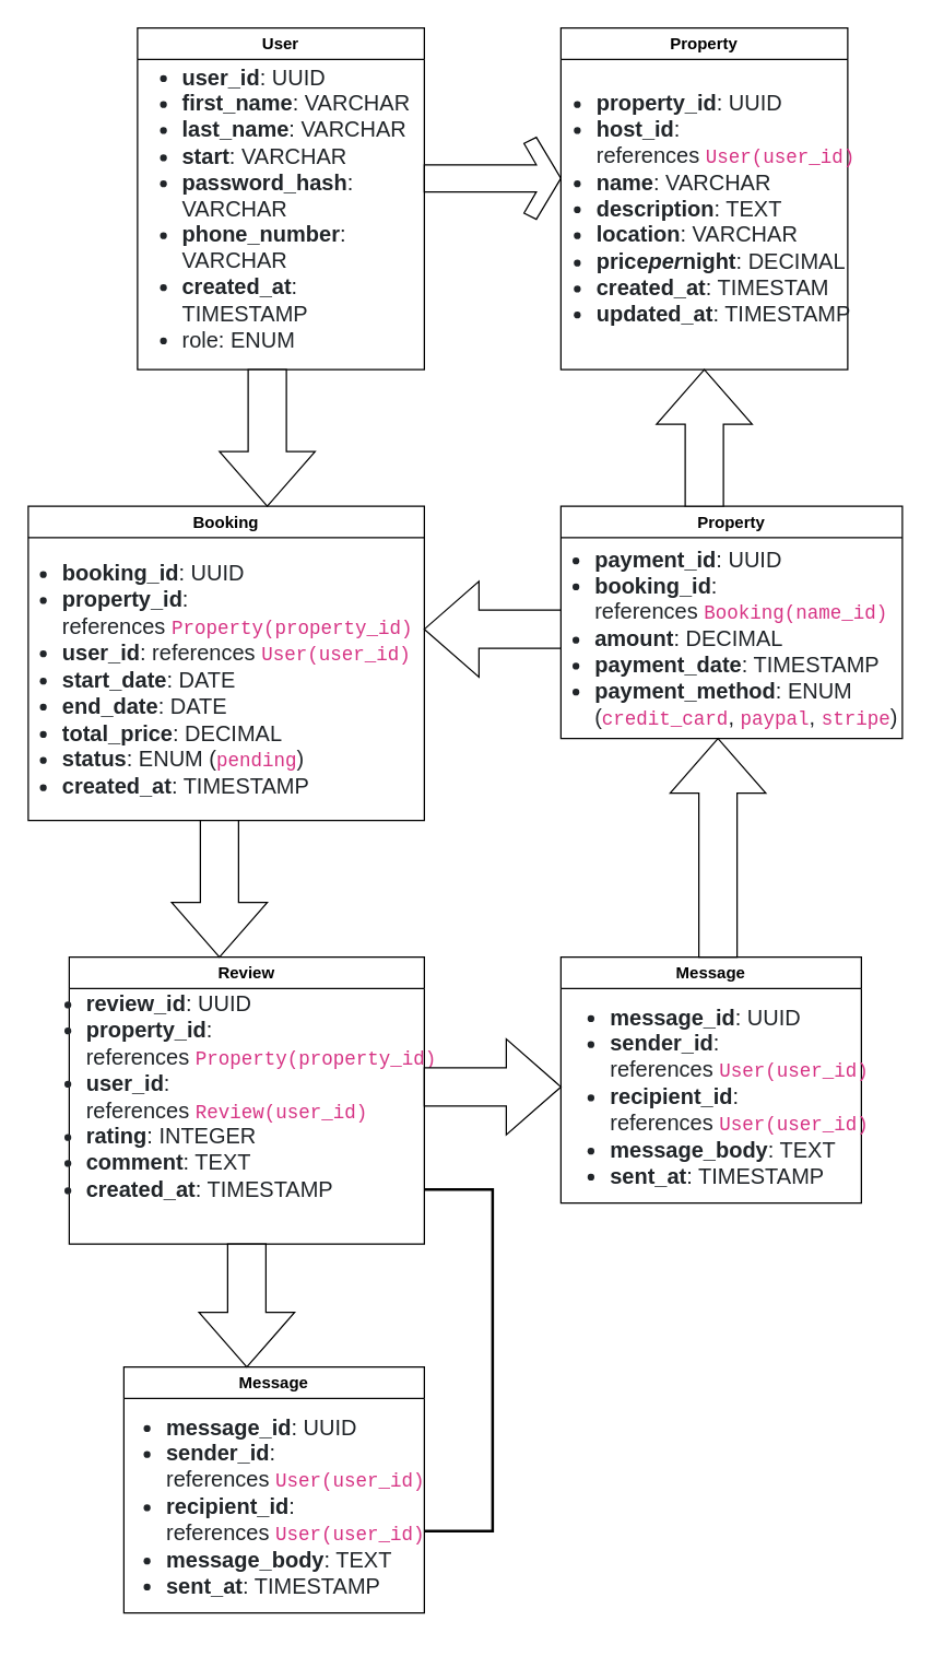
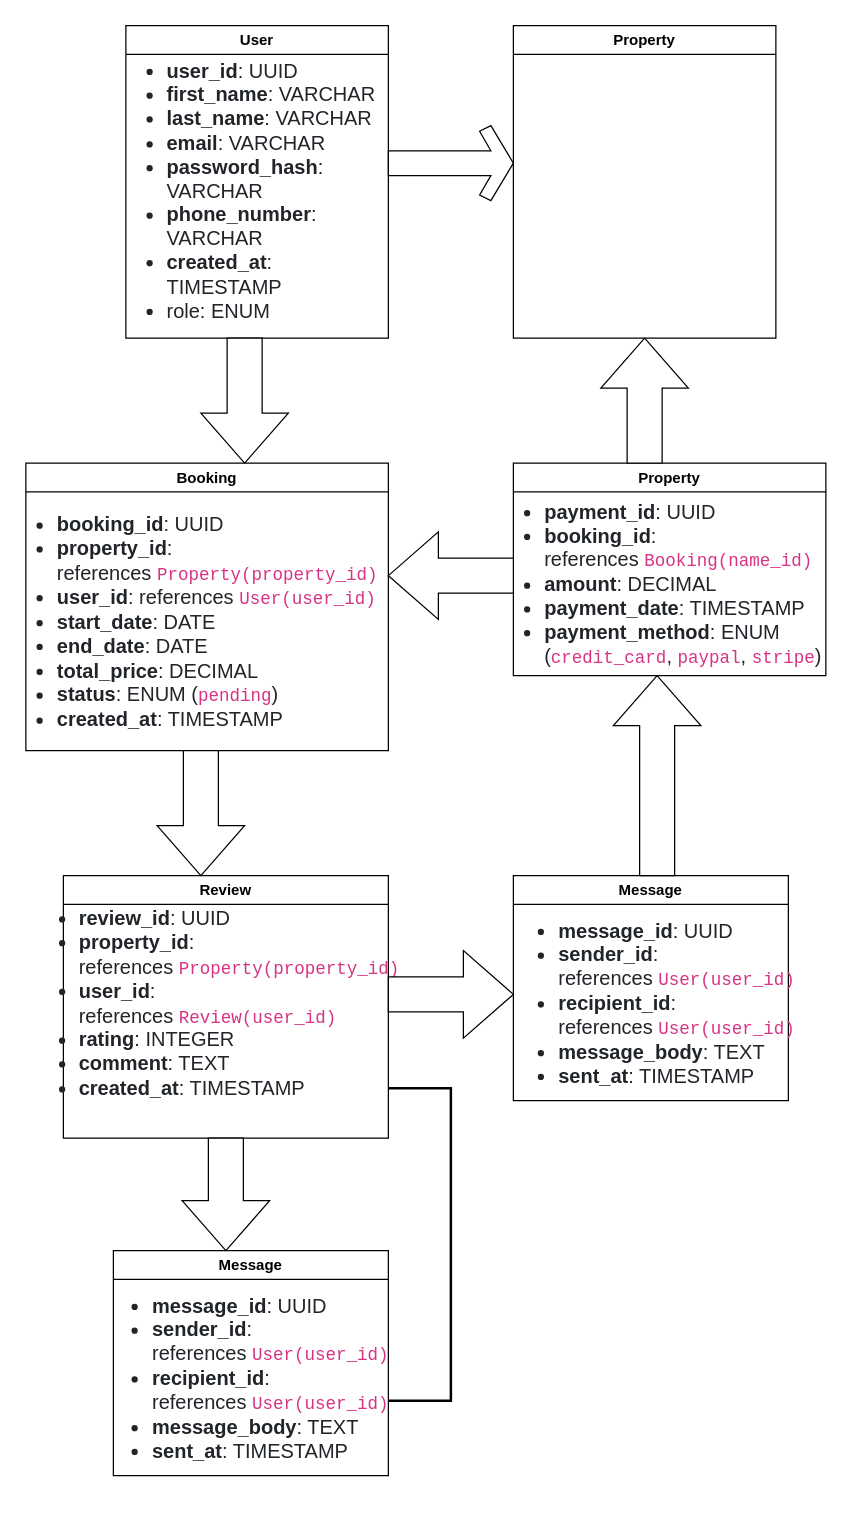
- <mxCell id="3" value="&lt;ul style=&quot;box-sizing: border-box; padding-left: 2rem; margin-top: 10px; margin-bottom: 1rem; color: rgb(33, 37, 41); font-family: Poppins, sans-serif; font-size: 16px; text-align: start;&quot;&gt;&lt;li style=&quot;box-sizing: border-box;&quot;&gt;&lt;span&gt;&lt;span style=&quot;box-sizing: border-box; font-weight: bolder;&quot;&gt;user_id&lt;/span&gt;: UUID&lt;/span&gt;&lt;/li&gt;&lt;li style=&quot;box-sizing: border-box;&quot;&gt;&lt;span&gt;&lt;span style=&quot;box-sizing: border-box; font-weight: bolder;&quot;&gt;first_name&lt;/span&gt;: VARCHAR&lt;/span&gt;&lt;/li&gt;&lt;li style=&quot;box-sizing: border-box;&quot;&gt;&lt;span&gt;&lt;span style=&quot;box-sizing: border-box; font-weight: bolder;&quot;&gt;last_name&lt;/span&gt;: VARCHAR&lt;/span&gt;&lt;/li&gt;&lt;li style=&quot;box-sizing: border-box;&quot;&gt;&lt;span&gt;&lt;span style=&quot;box-sizing: border-box; font-weight: bolder;&quot;&gt;start&lt;/span&gt;: VARCHAR&lt;/span&gt;&lt;/li&gt;&lt;li style=&quot;box-sizing: border-box;&quot;&gt;&lt;span&gt;&lt;span style=&quot;box-sizing: border-box; font-weight: bolder;&quot;&gt;password_hash&lt;/span&gt;: VARCHAR&lt;/span&gt;&lt;/li&gt;&lt;li style=&quot;box-sizing: border-box;&quot;&gt;&lt;span&gt;&lt;span style=&quot;box-sizing: border-box; font-weight: bolder;&quot;&gt;phone_number&lt;/span&gt;: VARCHAR&lt;/span&gt;&lt;/li&gt;&lt;li style=&quot;box-sizing: border-box;&quot;&gt;&lt;span&gt;&lt;span style=&quot;box-sizing: border-box; font-weight: bolder;&quot;&gt;created_at&lt;/span&gt;: TIMESTAMP&lt;/span&gt;&lt;/li&gt;&lt;li style=&quot;box-sizing: border-box;&quot;&gt;role: ENUM&lt;/li&gt;&lt;/ul&gt;" style="text;html=1;align=center;verticalAlign=middle;whiteSpace=wrap;rounded=0;" vertex="1" parent="2"><mxGeometry y="30" width="210" height="210" as="geometry" /></mxCell>
+ <mxCell id="3" value="&lt;ul style=&quot;box-sizing: border-box; padding-left: 2rem; margin-top: 10px; margin-bottom: 1rem; color: rgb(33, 37, 41); font-family: Poppins, sans-serif; font-size: 16px; text-align: start;&quot;&gt;&lt;li style=&quot;box-sizing: border-box;&quot;&gt;&lt;span&gt;&lt;span style=&quot;box-sizing: border-box; font-weight: bolder;&quot;&gt;user_id&lt;/span&gt;: UUID&lt;/span&gt;&lt;/li&gt;&lt;li style=&quot;box-sizing: border-box;&quot;&gt;&lt;span&gt;&lt;span style=&quot;box-sizing: border-box; font-weight: bolder;&quot;&gt;first_name&lt;/span&gt;: VARCHAR&lt;/span&gt;&lt;/li&gt;&lt;li style=&quot;box-sizing: border-box;&quot;&gt;&lt;span&gt;&lt;span style=&quot;box-sizing: border-box; font-weight: bolder;&quot;&gt;last_name&lt;/span&gt;: VARCHAR&lt;/span&gt;&lt;/li&gt;&lt;li style=&quot;box-sizing: border-box;&quot;&gt;&lt;span&gt;&lt;span style=&quot;box-sizing: border-box; font-weight: bolder;&quot;&gt;email&lt;/span&gt;: VARCHAR&lt;/span&gt;&lt;/li&gt;&lt;li style=&quot;box-sizing: border-box;&quot;&gt;&lt;span&gt;&lt;span style=&quot;box-sizing: border-box; font-weight: bolder;&quot;&gt;password_hash&lt;/span&gt;: VARCHAR&lt;/span&gt;&lt;/li&gt;&lt;li style=&quot;box-sizing: border-box;&quot;&gt;&lt;span&gt;&lt;span style=&quot;box-sizing: border-box; font-weight: bolder;&quot;&gt;phone_number&lt;/span&gt;: VARCHAR&lt;/span&gt;&lt;/li&gt;&lt;li style=&quot;box-sizing: border-box;&quot;&gt;&lt;span&gt;&lt;span style=&quot;box-sizing: border-box; font-weight: bolder;&quot;&gt;created_at&lt;/span&gt;: TIMESTAMP&lt;/span&gt;&lt;/li&gt;&lt;li style=&quot;box-sizing: border-box;&quot;&gt;role: ENUM&lt;/li&gt;&lt;/ul&gt;" style="text;html=1;align=center;verticalAlign=middle;whiteSpace=wrap;rounded=0;" vertex="1" parent="2"><mxGeometry y="30" width="210" height="210" as="geometry" /></mxCell>
- <mxCell id="6" value="&lt;ul style=&quot;box-sizing: border-box; padding-left: 2rem; margin-top: 10px; margin-bottom: 1rem; color: rgb(33, 37, 41); font-family: Poppins, sans-serif; font-size: 16px; text-align: start;&quot;&gt;&lt;li style=&quot;box-sizing: border-box;&quot;&gt;&lt;span style=&quot;box-sizing: border-box; font-weight: bolder;&quot;&gt;property_id&lt;/span&gt;: UUID&lt;/li&gt;&lt;li style=&quot;box-sizing: border-box;&quot;&gt;&lt;span style=&quot;box-sizing: border-box; font-weight: bolder;&quot;&gt;host_id&lt;/span&gt;: references&amp;nbsp;&lt;code style=&quot;box-sizing: border-box; font-family: SFMono-Regular, Menlo, Monaco, Consolas, &amp;quot;Liberation Mono&amp;quot;, &amp;quot;Courier New&amp;quot;, monospace; font-size: 0.875em; color: rgb(214, 51, 132); overflow-wrap: break-word;&quot;&gt;User(user_id)&lt;/code&gt;&lt;/li&gt;&lt;li style=&quot;box-sizing: border-box;&quot;&gt;&lt;span style=&quot;box-sizing: border-box; font-weight: bolder;&quot;&gt;name&lt;/span&gt;: VARCHAR&lt;/li&gt;&lt;li style=&quot;box-sizing: border-box;&quot;&gt;&lt;span style=&quot;box-sizing: border-box; font-weight: bolder;&quot;&gt;description&lt;/span&gt;: TEXT&lt;/li&gt;&lt;li style=&quot;box-sizing: border-box;&quot;&gt;&lt;span style=&quot;box-sizing: border-box; font-weight: bolder;&quot;&gt;location&lt;/span&gt;: VARCHAR&lt;/li&gt;&lt;li style=&quot;box-sizing: border-box;&quot;&gt;&lt;span style=&quot;box-sizing: border-box; font-weight: bolder;&quot;&gt;price&lt;em style=&quot;box-sizing: border-box;&quot;&gt;per&lt;/em&gt;night&lt;/span&gt;: DECIMAL&lt;/li&gt;&lt;li style=&quot;box-sizing: border-box;&quot;&gt;&lt;span style=&quot;box-sizing: border-box; font-weight: bolder;&quot;&gt;created_at&lt;/span&gt;: TIMESTAM&lt;/li&gt;&lt;li style=&quot;box-sizing: border-box;&quot;&gt;&lt;span style=&quot;box-sizing: border-box; font-weight: bolder;&quot;&gt;updated_at&lt;/span&gt;: TIMESTAMP&lt;/li&gt;&lt;/ul&gt;" style="text;html=1;align=center;verticalAlign=middle;whiteSpace=wrap;rounded=0;" vertex="1" parent="5"><mxGeometry y="30" width="210" height="210" as="geometry" /></mxCell>
